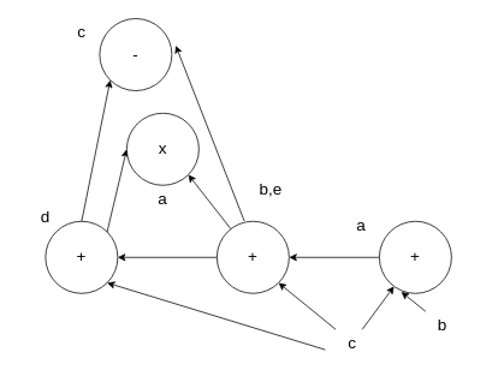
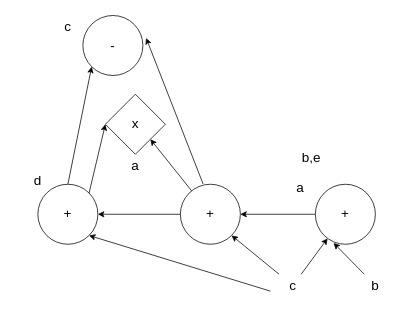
- <mxCell id="13" value="&lt;span style=&quot;font-size: 18px;&quot;&gt;x&lt;/span&gt;" style="ellipse;whiteSpace=wrap;html=1;aspect=fixed;" vertex="1" parent="1"><mxGeometry x="140" y="125" width="80" height="80" as="geometry" /></mxCell>
+ <mxCell id="13" value="&lt;span style=&quot;font-size: 18px;&quot;&gt;x&lt;/span&gt;" style="rhombus;whiteSpace=wrap;html=1;aspect=fixed;" vertex="1" parent="1"><mxGeometry x="140" y="125" width="80" height="80" as="geometry" /></mxCell>
- <mxCell id="14" value="b,e" style="text;html=1;strokeColor=none;fillColor=none;align=center;verticalAlign=middle;whiteSpace=wrap;rounded=0;fontSize=18;" vertex="1" parent="1"><mxGeometry x="270" y="195" width="60" height="30" as="geometry" /></mxCell>
+ <mxCell id="14" value="b,e" style="text;html=1;strokeColor=none;fillColor=none;align=center;verticalAlign=middle;whiteSpace=wrap;rounded=0;fontSize=18;" vertex="1" parent="1"><mxGeometry x="385" y="195" width="60" height="30" as="geometry" /></mxCell>
- <mxCell id="20" value="b" style="text;html=1;strokeColor=none;fillColor=none;align=center;verticalAlign=middle;whiteSpace=wrap;rounded=0;fontSize=18;" vertex="1" parent="1"><mxGeometry x="460" y="345" width="60" height="30" as="geometry" /></mxCell>
+ <mxCell id="20" value="b" style="text;html=1;strokeColor=none;fillColor=none;align=center;verticalAlign=middle;whiteSpace=wrap;rounded=0;fontSize=18;" vertex="1" parent="1"><mxGeometry x="470" y="365" width="60" height="30" as="geometry" /></mxCell>
